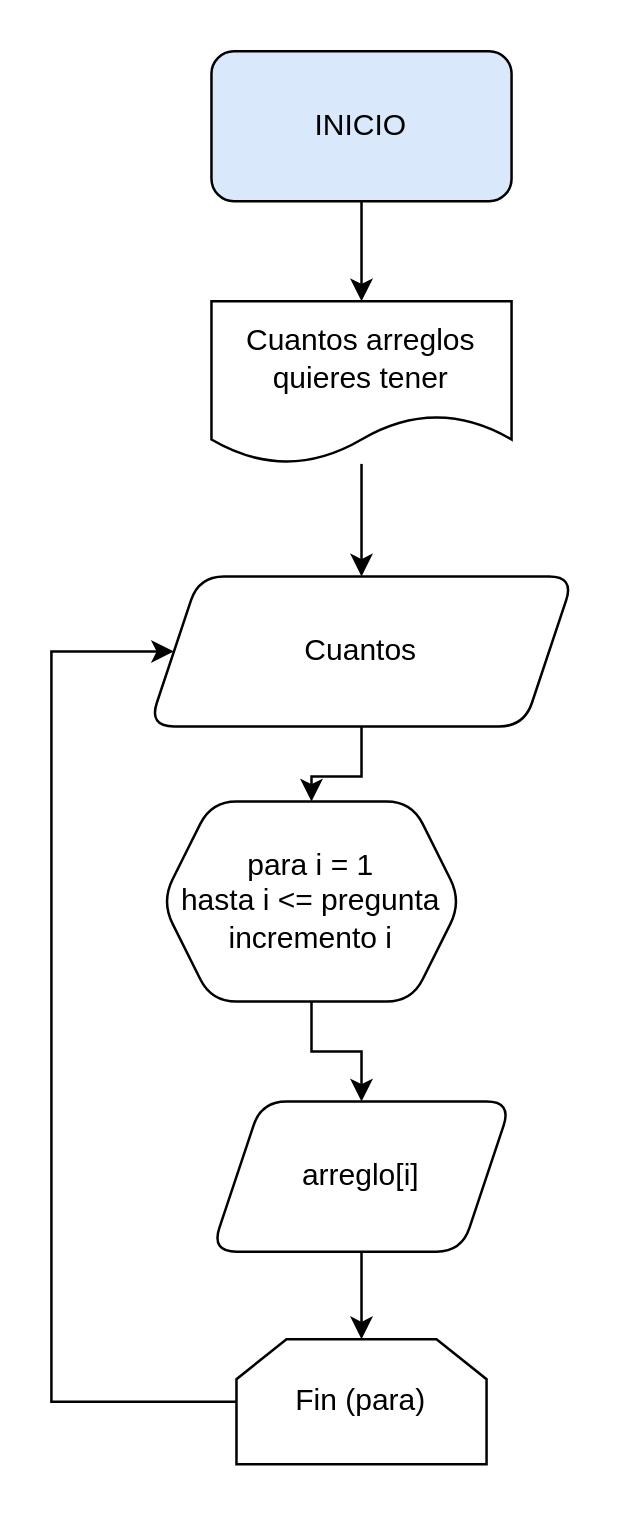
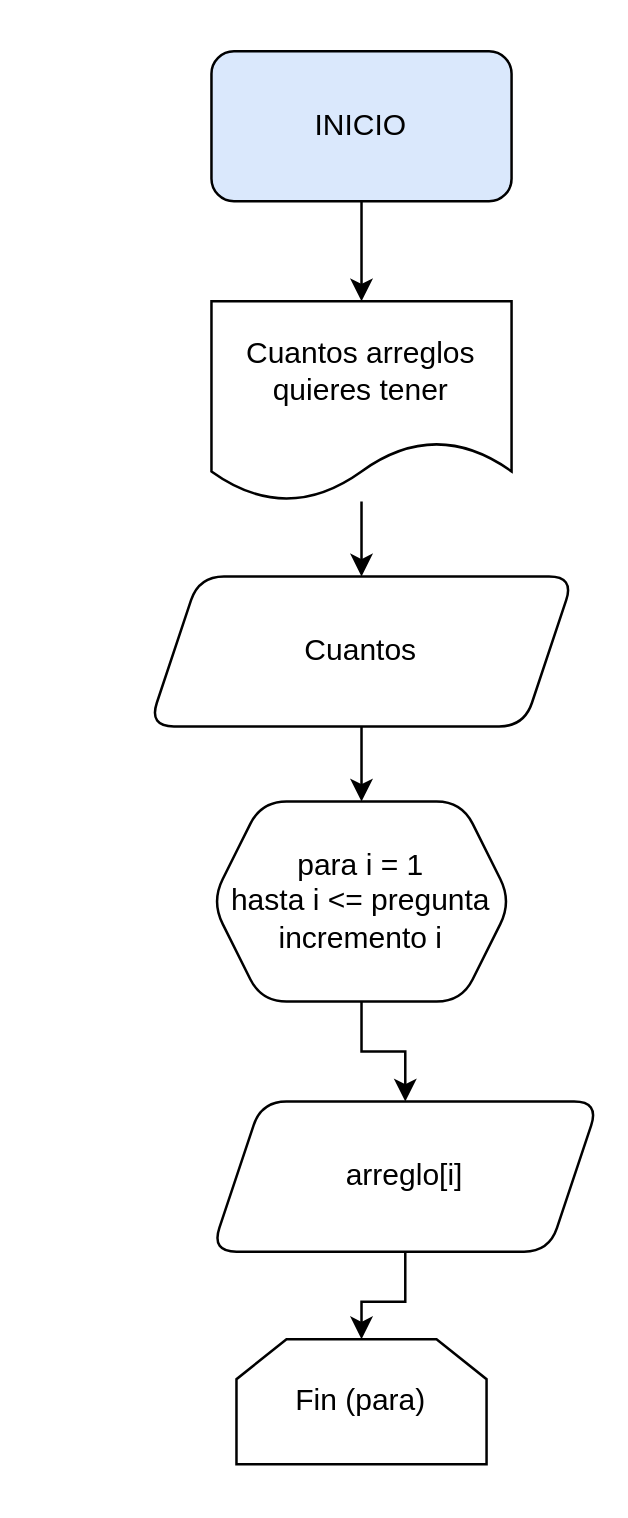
- <mxCell id="9" value="Cuantos arreglos quieres tener" style="shape=document;whiteSpace=wrap;html=1;boundedLbl=1;" vertex="1" parent="1"><mxGeometry x="84" y="120" width="120" height="65" as="geometry" /></mxCell>
+ <mxCell id="9" value="Cuantos arreglos quieres tener" style="shape=document;whiteSpace=wrap;html=1;boundedLbl=1;" vertex="1" parent="1"><mxGeometry x="84" y="120" width="120" height="80" as="geometry" /></mxCell>
- <mxCell id="7" value="para i = 1&lt;br&gt;hasta i &amp;lt;= pregunta&lt;br&gt;incremento i" style="shape=hexagon;perimeter=hexagonPerimeter2;whiteSpace=wrap;html=1;fixedSize=1;rounded=1;" vertex="1" parent="1"><mxGeometry x="64" y="320" width="120" height="80" as="geometry" /></mxCell>
+ <mxCell id="7" value="para i = 1&lt;br&gt;hasta i &amp;lt;= pregunta&lt;br&gt;incremento i" style="shape=hexagon;perimeter=hexagonPerimeter2;whiteSpace=wrap;html=1;fixedSize=1;rounded=1;" vertex="1" parent="1"><mxGeometry x="84" y="320" width="120" height="80" as="geometry" /></mxCell>
- <mxCell id="12" style="edgeStyle=orthogonalEdgeStyle;rounded=0;orthogonalLoop=1;jettySize=auto;html=1;exitX=0;exitY=0.5;exitDx=0;exitDy=0;entryX=0;entryY=0.5;entryDx=0;entryDy=0;" edge="1" parent="1" source="13" target="5"><mxGeometry relative="1" as="geometry"><Array as="points"><mxPoint x="20" y="560" /><mxPoint x="20" y="260" /></Array></mxGeometry></mxCell>
- <mxCell id="11" value="arreglo[i]" style="shape=parallelogram;perimeter=parallelogramPerimeter;whiteSpace=wrap;html=1;fixedSize=1;rounded=1;" vertex="1" parent="1"><mxGeometry x="84" y="440" width="120" height="60" as="geometry" /></mxCell>
+ <mxCell id="11" value="arreglo[i]" style="shape=parallelogram;perimeter=parallelogramPerimeter;whiteSpace=wrap;html=1;fixedSize=1;rounded=1;" vertex="1" parent="1"><mxGeometry x="84" y="440" width="155" height="60" as="geometry" /></mxCell>
